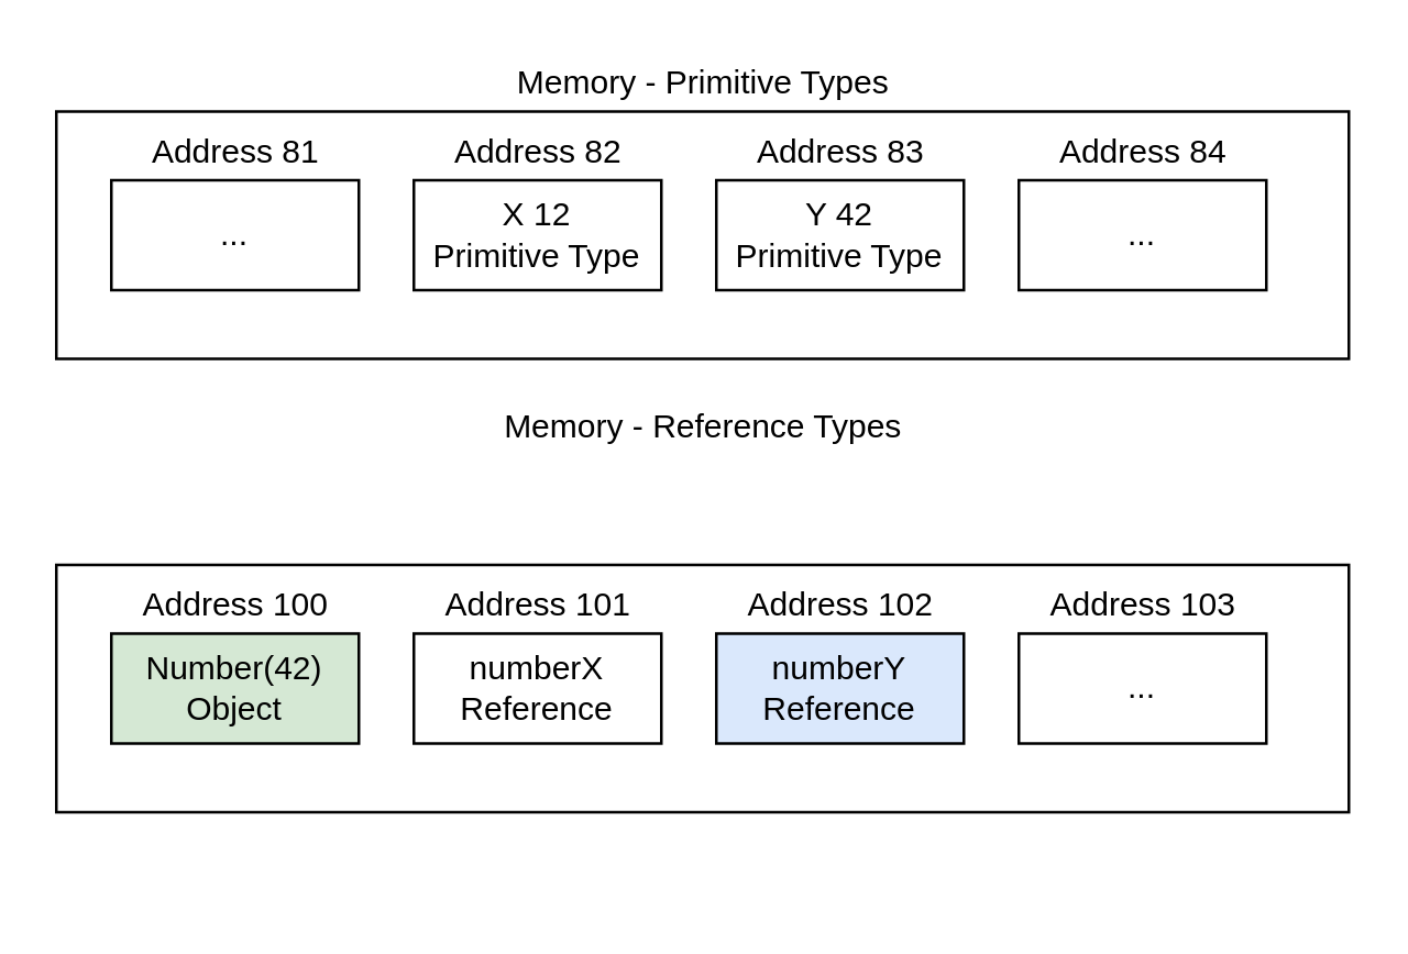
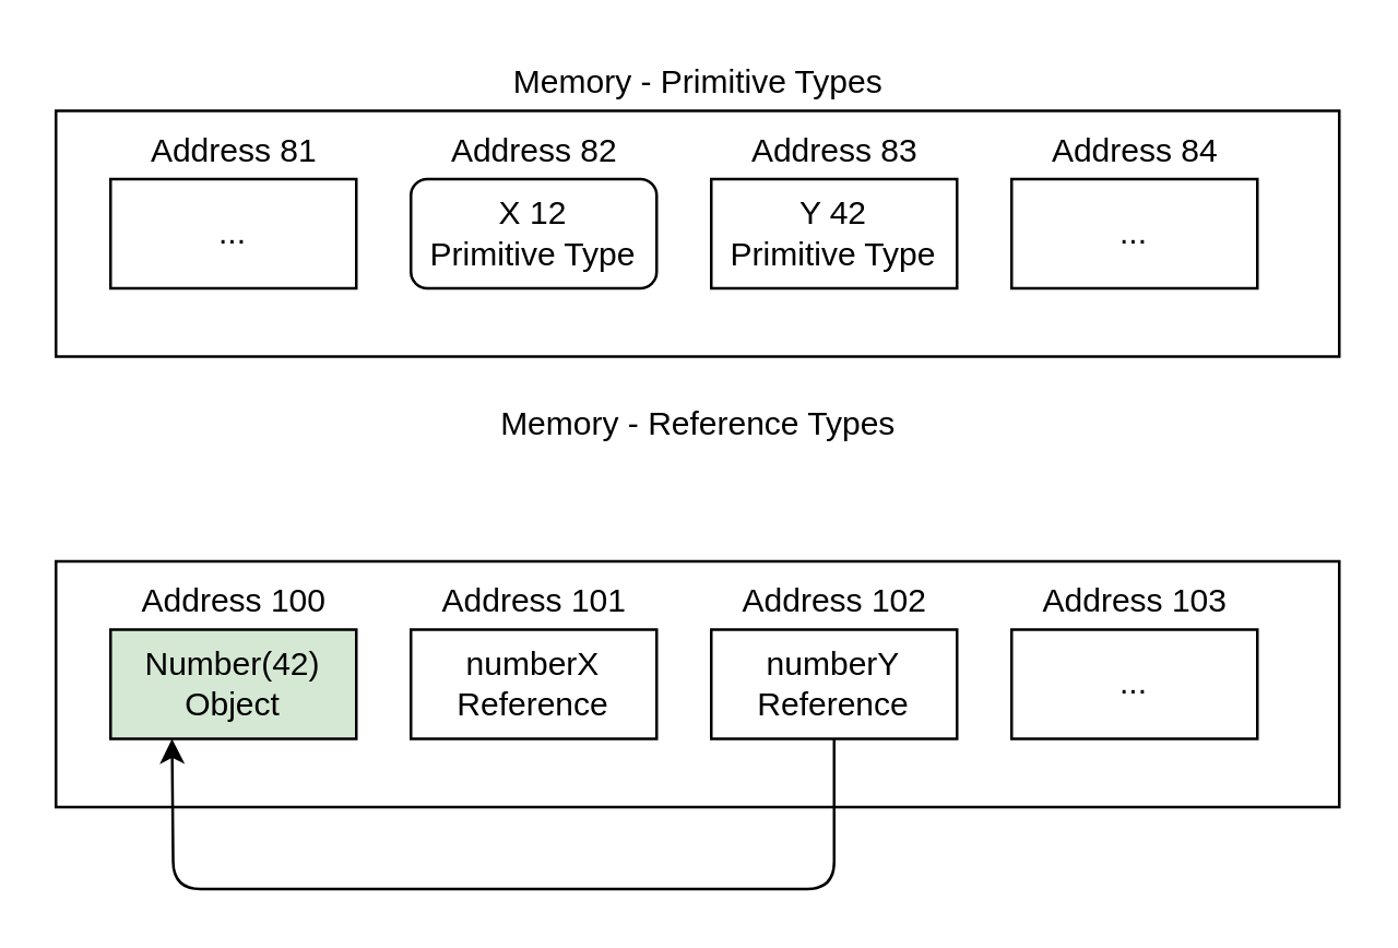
- <mxCell id="3" value="X 12&lt;br&gt;Primitive Type" style="rounded=0;whiteSpace=wrap;html=1;" vertex="1" parent="1"><mxGeometry x="150" y="65" width="90" height="40" as="geometry" /></mxCell>
+ <mxCell id="3" value="X 12&lt;br&gt;Primitive Type" style="whiteSpace=wrap;html=1;rounded=1;" vertex="1" parent="1"><mxGeometry x="150" y="65" width="90" height="40" as="geometry" /></mxCell>
- <mxCell id="14" value="numberY&lt;br&gt;Reference" style="rounded=0;whiteSpace=wrap;html=1;fillColor=#dae8fc;" vertex="1" parent="1"><mxGeometry x="260" y="230" width="90" height="40" as="geometry" /></mxCell>
+ <mxCell id="14" value="numberY&lt;br&gt;Reference" style="rounded=0;whiteSpace=wrap;html=1;" vertex="1" parent="1"><mxGeometry x="260" y="230" width="90" height="40" as="geometry" /></mxCell>
+ <mxCell id="22" value="" style="endArrow=classic;html=1;exitX=0.5;exitY=1;exitDx=0;exitDy=0;entryX=0.25;entryY=1;entryDx=0;entryDy=0;" edge="1" parent="1" source="14" target="19"><mxGeometry width="50" height="50" relative="1" as="geometry"><mxPoint x="205" y="280" as="sourcePoint" /><mxPoint x="95" y="280" as="targetPoint" /><Array as="points"><mxPoint x="305" y="325" /><mxPoint x="63" y="325" /></Array></mxGeometry></mxCell>
